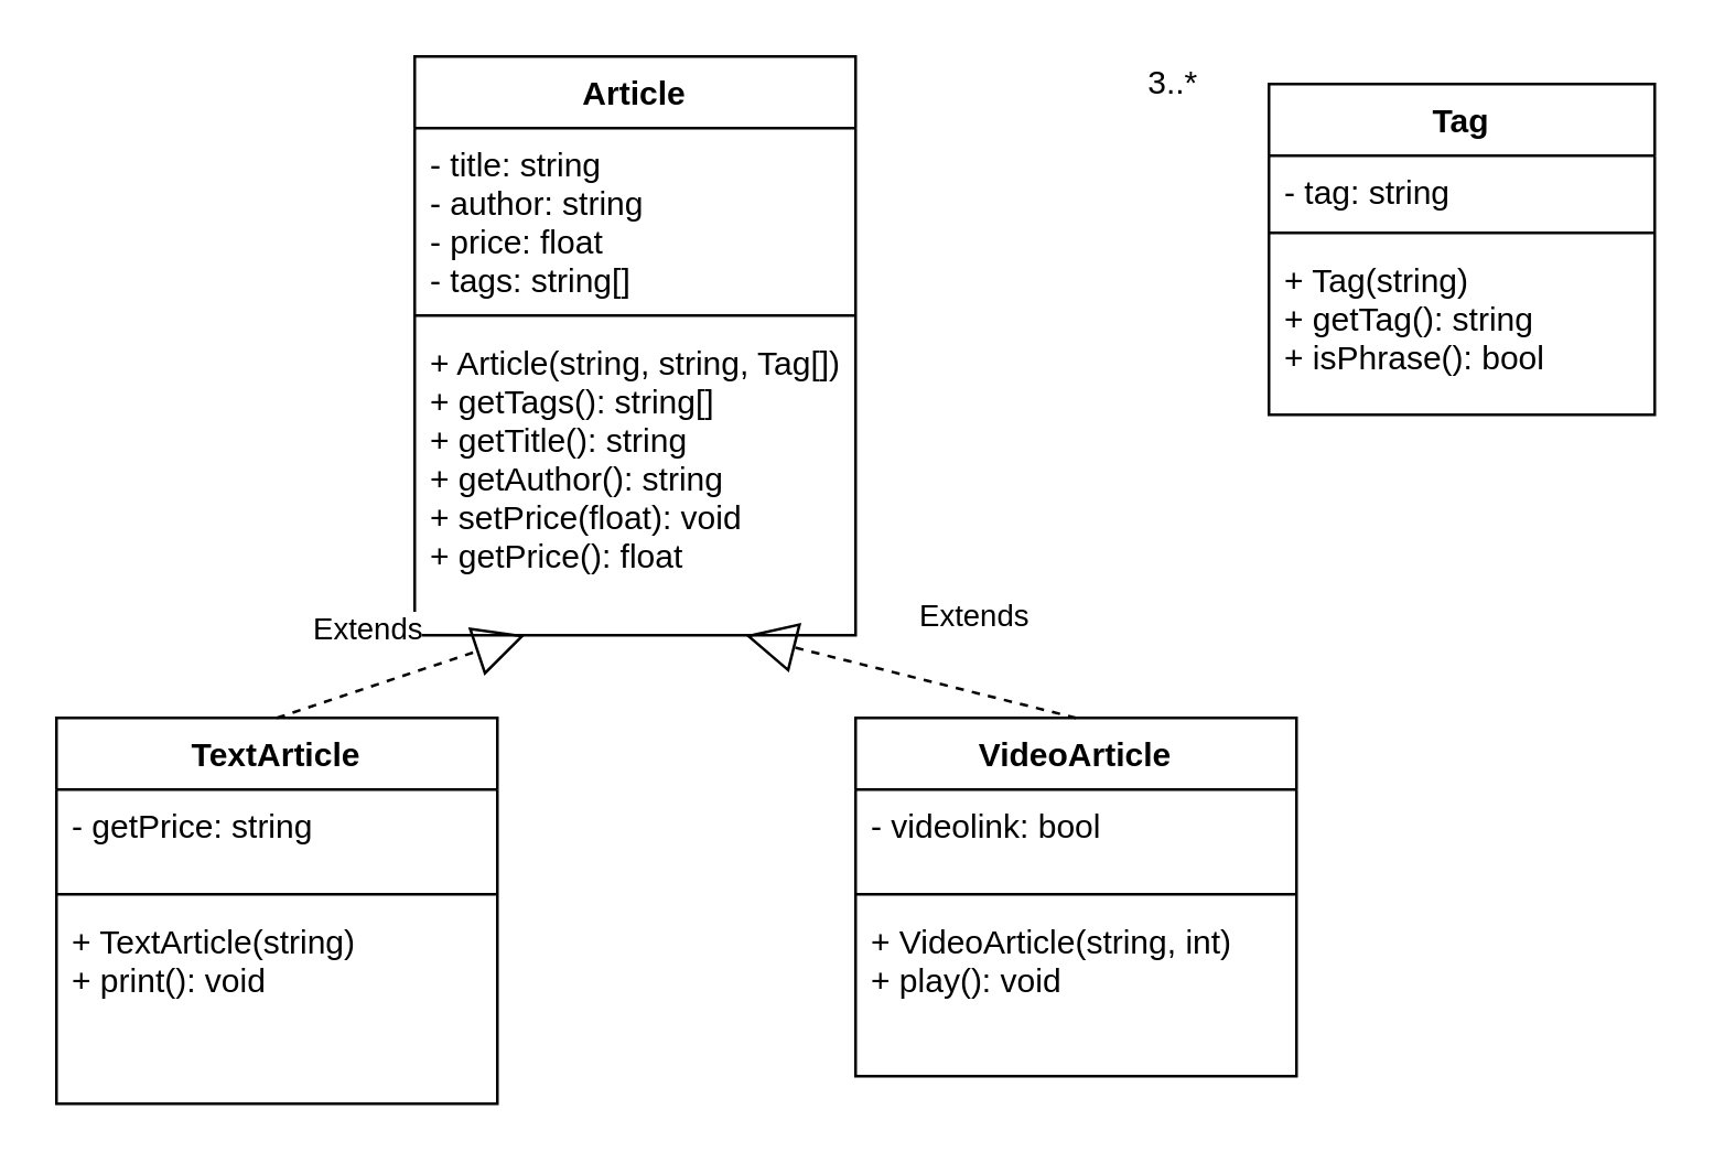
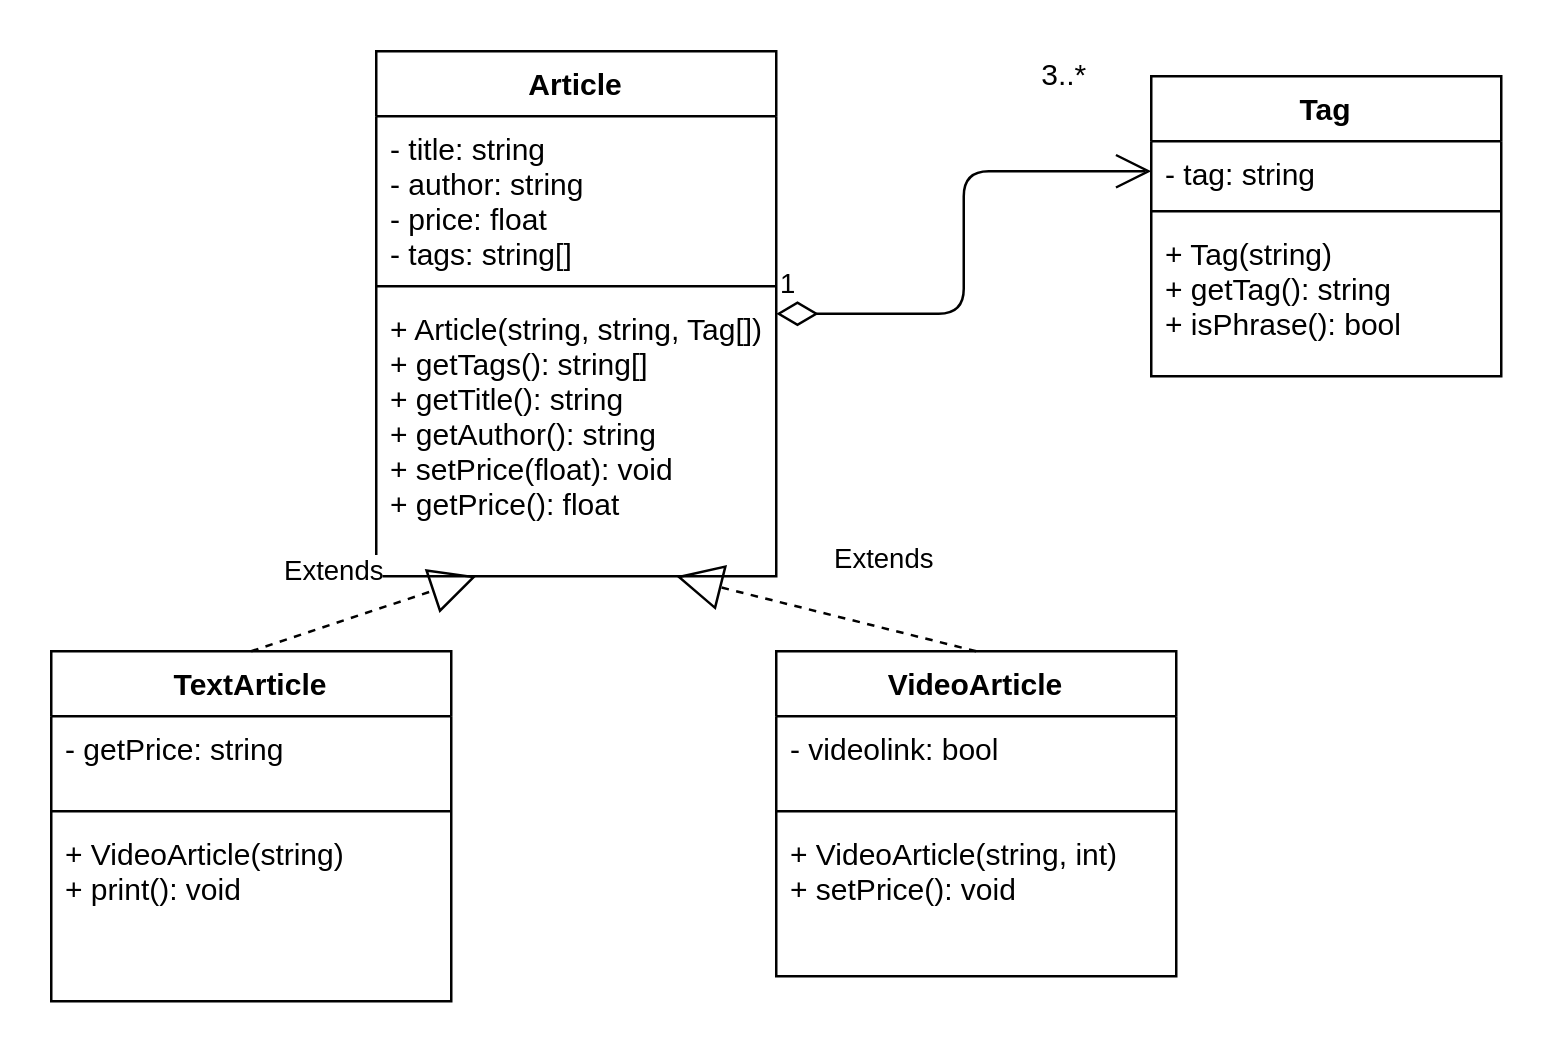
+ <mxCell id="20" value="1" style="endArrow=open;html=1;endSize=12;startArrow=diamondThin;startSize=14;startFill=0;edgeStyle=orthogonalEdgeStyle;align=left;verticalAlign=bottom;exitX=1;exitY=0.5;exitDx=0;exitDy=0;entryX=0;entryY=0.5;entryDx=0;entryDy=0;" parent="1" source="2" target="7" edge="1"><mxGeometry x="-1" y="3" relative="1" as="geometry"><mxPoint x="290" y="100" as="sourcePoint" /><mxPoint x="450" y="100" as="targetPoint" /></mxGeometry></mxCell>
- <mxCell id="13" value="+ TextArticle(string)&#10;+ print(): void" style="text;strokeColor=none;fillColor=none;align=left;verticalAlign=top;spacingLeft=4;spacingRight=4;overflow=hidden;rotatable=0;points=[[0,0.5],[1,0.5]];portConstraint=eastwest;" parent="10" vertex="1"><mxGeometry y="68" width="160" height="72" as="geometry" /></mxCell>
+ <mxCell id="13" value="+ VideoArticle(string)&#10;+ print(): void" style="text;strokeColor=none;fillColor=none;align=left;verticalAlign=top;spacingLeft=4;spacingRight=4;overflow=hidden;rotatable=0;points=[[0,0.5],[1,0.5]];portConstraint=eastwest;" parent="10" vertex="1"><mxGeometry y="68" width="160" height="72" as="geometry" /></mxCell>
- <mxCell id="18" value="+ VideoArticle(string, int)&#10;+ play(): void" style="text;strokeColor=none;fillColor=none;align=left;verticalAlign=top;spacingLeft=4;spacingRight=4;overflow=hidden;rotatable=0;points=[[0,0.5],[1,0.5]];portConstraint=eastwest;" parent="15" vertex="1"><mxGeometry y="68" width="160" height="62" as="geometry" /></mxCell>
+ <mxCell id="18" value="+ VideoArticle(string, int)&#10;+ setPrice(): void" style="text;strokeColor=none;fillColor=none;align=left;verticalAlign=top;spacingLeft=4;spacingRight=4;overflow=hidden;rotatable=0;points=[[0,0.5],[1,0.5]];portConstraint=eastwest;" parent="15" vertex="1"><mxGeometry y="68" width="160" height="62" as="geometry" /></mxCell>
